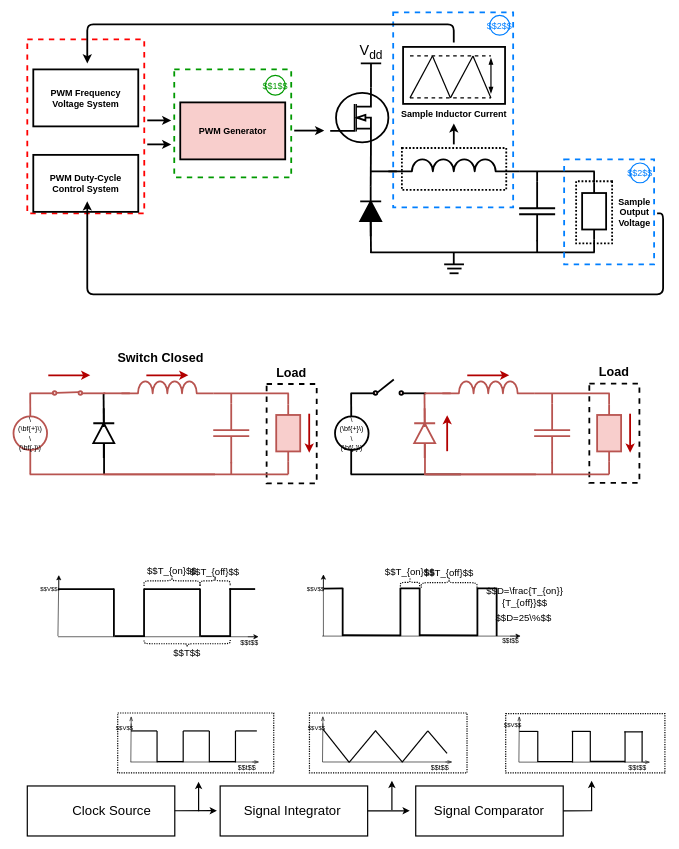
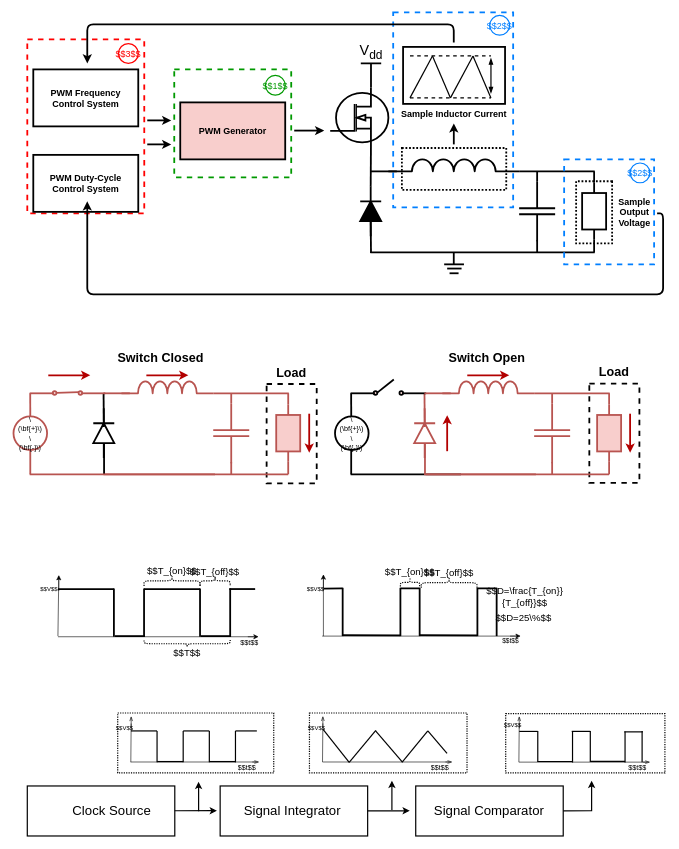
+ <mxCell id="50" value="&lt;font style=&quot;font-size: 15px&quot; color=&quot;#ff0000&quot;&gt;$$3$$&lt;/font&gt;" style="ellipse;whiteSpace=wrap;html=1;aspect=fixed;fontSize=10;strokeWidth=2;fillColor=none;strokeColor=#FF0000;" vertex="1" parent="1"><mxGeometry x="197" y="72" width="33" height="33" as="geometry" /></mxCell>
- <mxCell id="37" value="&lt;font style=&quot;font-size: 15px&quot;&gt;&lt;b&gt;PWM Frequency Voltage System&lt;/b&gt;&lt;/font&gt;" style="rounded=0;whiteSpace=wrap;html=1;strokeWidth=3;" vertex="1" parent="1"><mxGeometry x="55" y="115" width="175" height="95" as="geometry" /></mxCell>
+ <mxCell id="37" value="&lt;font style=&quot;font-size: 15px&quot;&gt;&lt;b&gt;PWM Frequency Control System&lt;/b&gt;&lt;/font&gt;" style="rounded=0;whiteSpace=wrap;html=1;strokeWidth=3;" vertex="1" parent="1"><mxGeometry x="55" y="115" width="175" height="95" as="geometry" /></mxCell>
+ <mxCell id="55" value="&lt;font style=&quot;font-size: 21px&quot;&gt;&lt;b&gt;Switch Open&lt;/b&gt;&lt;/font&gt;" style="text;html=1;strokeColor=none;fillColor=none;align=center;verticalAlign=middle;whiteSpace=wrap;rounded=0;" vertex="1" parent="54"><mxGeometry x="714" width="155" height="20" as="geometry" /></mxCell>
